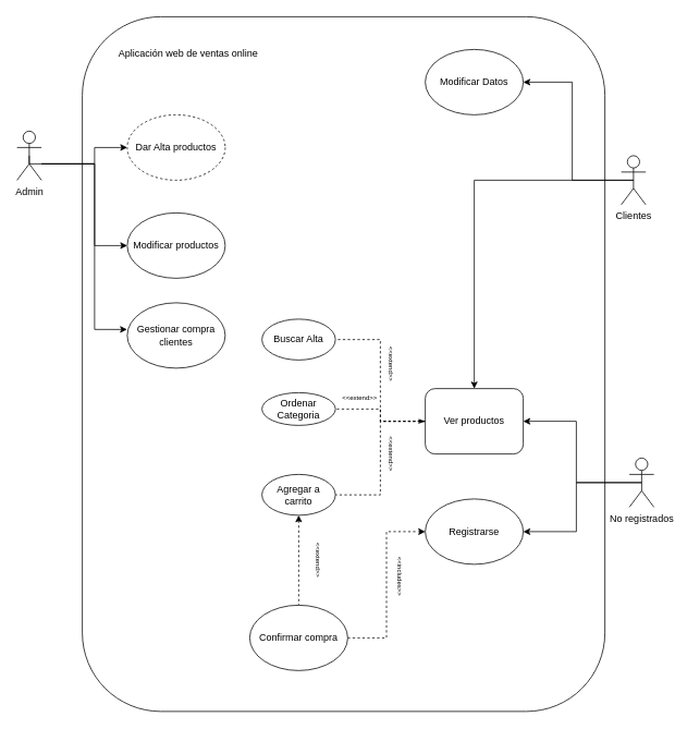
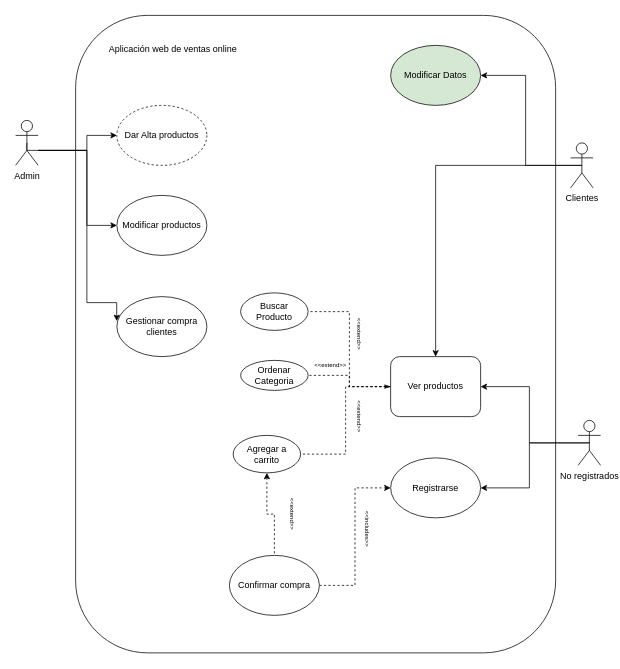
- <mxCell id="29" value="Modificar Datos" style="ellipse;whiteSpace=wrap;html=1;" vertex="1" parent="1"><mxGeometry x="520" y="60" width="120" height="80" as="geometry" /></mxCell>
+ <mxCell id="29" value="Modificar Datos" style="ellipse;whiteSpace=wrap;html=1;fillColor=#d5e8d4;" vertex="1" parent="1"><mxGeometry x="520" y="60" width="120" height="80" as="geometry" /></mxCell>
- <mxCell id="32" value="Gestionar compra clientes" style="ellipse;whiteSpace=wrap;html=1;" vertex="1" parent="1"><mxGeometry x="155" y="370" width="120" height="80" as="geometry" /></mxCell>
+ <mxCell id="32" value="Gestionar compra clientes" style="ellipse;whiteSpace=wrap;html=1;" vertex="1" parent="1"><mxGeometry x="155" y="395" width="120" height="80" as="geometry" /></mxCell>
- <mxCell id="21" value="Buscar Alta" style="ellipse;whiteSpace=wrap;html=1;" vertex="1" parent="1"><mxGeometry x="320" y="390" width="90" height="50" as="geometry" /></mxCell>
+ <mxCell id="21" value="Buscar Producto" style="ellipse;whiteSpace=wrap;html=1;" vertex="1" parent="1"><mxGeometry x="320" y="390" width="90" height="50" as="geometry" /></mxCell>
- <mxCell id="20" value="Agregar a carrito" style="ellipse;whiteSpace=wrap;html=1;" vertex="1" parent="1"><mxGeometry x="320" y="580" width="90" height="50" as="geometry" /></mxCell>
+ <mxCell id="20" value="Agregar a carrito" style="ellipse;whiteSpace=wrap;html=1;" vertex="1" parent="1"><mxGeometry x="310" y="580" width="90" height="50" as="geometry" /></mxCell>
